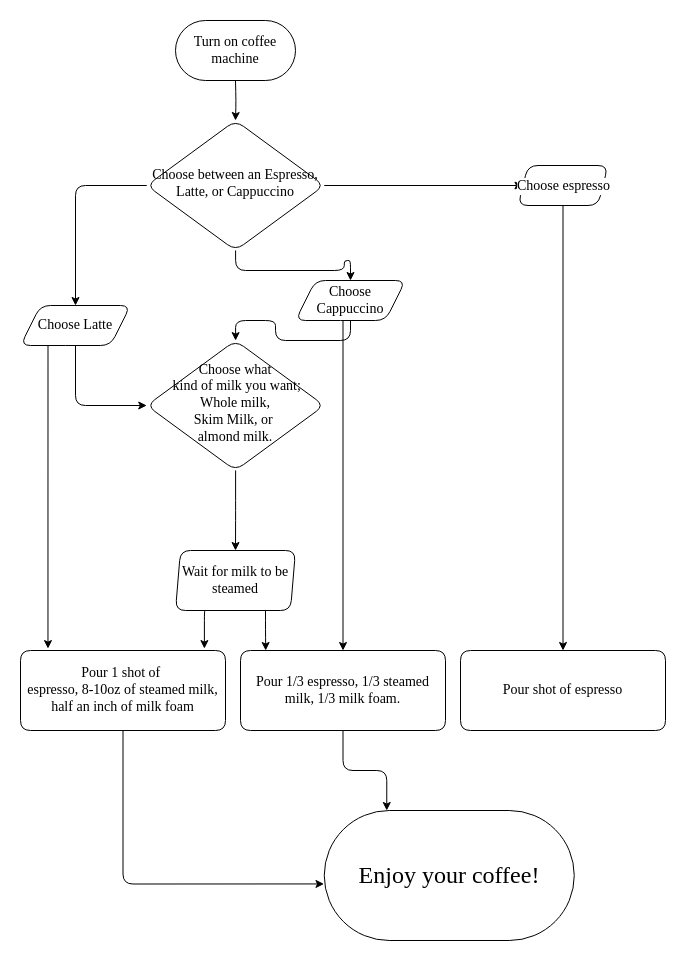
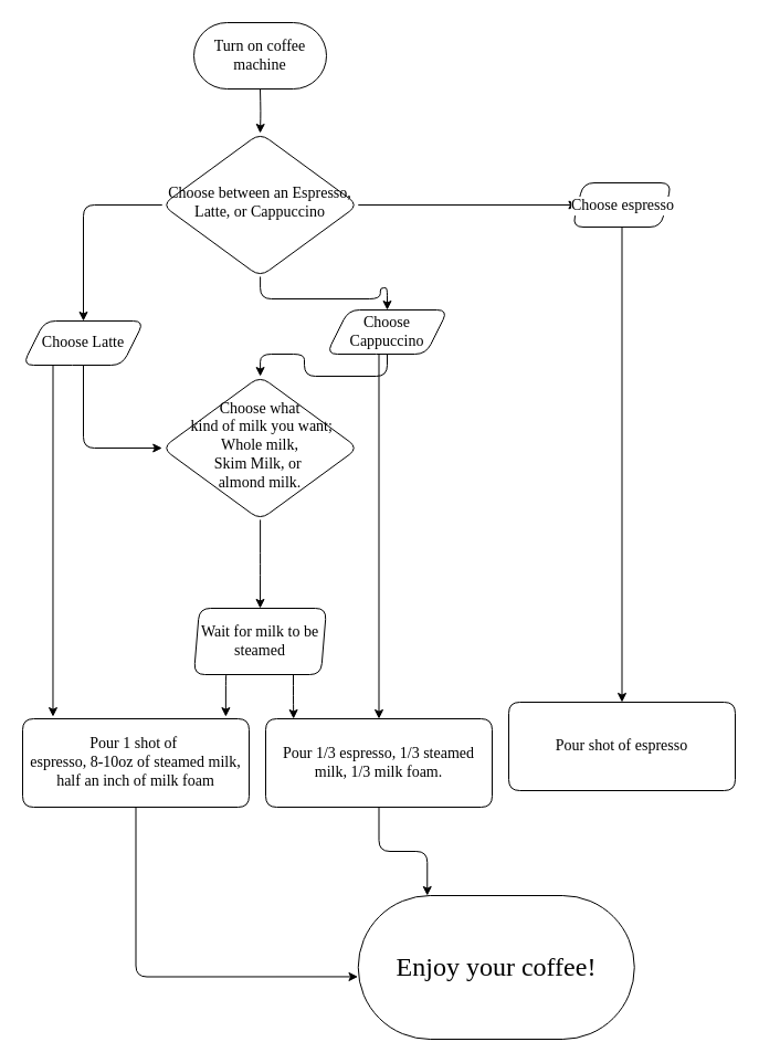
- <mxCell id="23" value="Choose Latte" style="shape=parallelogram;perimeter=parallelogramPerimeter;whiteSpace=wrap;html=1;fixedSize=1;size=20;fontFamily=Times New Roman;fontSize=14;textShadow=0;labelBorderColor=none;rounded=1;" vertex="1" parent="1"><mxGeometry x="20" y="305" width="110" height="40" as="geometry" /></mxCell>
+ <mxCell id="23" value="Choose Latte" style="shape=parallelogram;perimeter=parallelogramPerimeter;whiteSpace=wrap;html=1;fixedSize=1;size=20;fontFamily=Times New Roman;fontSize=14;textShadow=0;labelBorderColor=none;rounded=1;" vertex="1" parent="1"><mxGeometry x="20" y="290" width="110" height="40" as="geometry" /></mxCell>
- <mxCell id="18" value="Pour shot of espresso" style="shape=parallelogram;perimeter=parallelogramPerimeter;whiteSpace=wrap;html=1;fixedSize=1;size=-10;fontFamily=Times New Roman;fontSize=14;textShadow=0;labelBorderColor=none;rounded=1;" vertex="1" parent="1"><mxGeometry x="460" y="650" width="205" height="80" as="geometry" /></mxCell>
+ <mxCell id="18" value="Pour shot of espresso" style="shape=parallelogram;perimeter=parallelogramPerimeter;whiteSpace=wrap;html=1;fixedSize=1;size=-10;fontFamily=Times New Roman;fontSize=14;textShadow=0;labelBorderColor=none;rounded=1;" vertex="1" parent="1"><mxGeometry x="460" y="635" width="205" height="80" as="geometry" /></mxCell>
